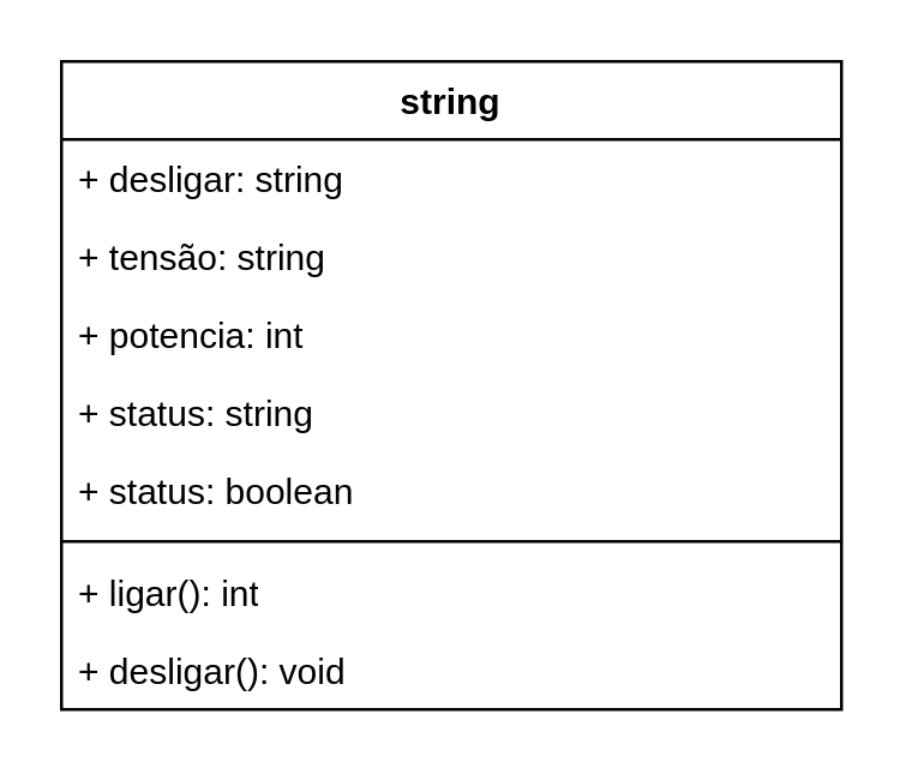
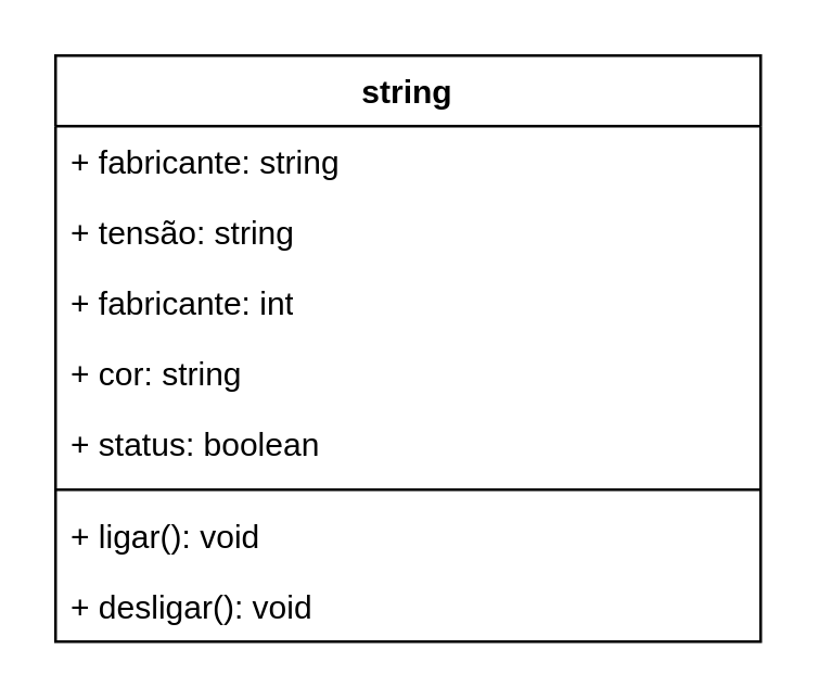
- <mxCell id="3" value="+ desligar: string" style="text;strokeColor=none;fillColor=none;align=left;verticalAlign=top;spacingLeft=4;spacingRight=4;overflow=hidden;rotatable=0;points=[[0,0.5],[1,0.5]];portConstraint=eastwest;whiteSpace=wrap;html=1;" vertex="1" parent="2"><mxGeometry y="26" width="260" height="26" as="geometry" /></mxCell>
+ <mxCell id="3" value="+ fabricante: string" style="text;strokeColor=none;fillColor=none;align=left;verticalAlign=top;spacingLeft=4;spacingRight=4;overflow=hidden;rotatable=0;points=[[0,0.5],[1,0.5]];portConstraint=eastwest;whiteSpace=wrap;html=1;" vertex="1" parent="2"><mxGeometry y="26" width="260" height="26" as="geometry" /></mxCell>
- <mxCell id="5" value="+ potencia: int" style="text;strokeColor=none;fillColor=none;align=left;verticalAlign=top;spacingLeft=4;spacingRight=4;overflow=hidden;rotatable=0;points=[[0,0.5],[1,0.5]];portConstraint=eastwest;whiteSpace=wrap;html=1;" vertex="1" parent="2"><mxGeometry y="78" width="260" height="26" as="geometry" /></mxCell>
+ <mxCell id="5" value="+ fabricante: int" style="text;strokeColor=none;fillColor=none;align=left;verticalAlign=top;spacingLeft=4;spacingRight=4;overflow=hidden;rotatable=0;points=[[0,0.5],[1,0.5]];portConstraint=eastwest;whiteSpace=wrap;html=1;" vertex="1" parent="2"><mxGeometry y="78" width="260" height="26" as="geometry" /></mxCell>
- <mxCell id="6" value="+ status: string" style="text;strokeColor=none;fillColor=none;align=left;verticalAlign=top;spacingLeft=4;spacingRight=4;overflow=hidden;rotatable=0;points=[[0,0.5],[1,0.5]];portConstraint=eastwest;whiteSpace=wrap;html=1;" vertex="1" parent="2"><mxGeometry y="104" width="260" height="26" as="geometry" /></mxCell>
+ <mxCell id="6" value="+ cor: string" style="text;strokeColor=none;fillColor=none;align=left;verticalAlign=top;spacingLeft=4;spacingRight=4;overflow=hidden;rotatable=0;points=[[0,0.5],[1,0.5]];portConstraint=eastwest;whiteSpace=wrap;html=1;" vertex="1" parent="2"><mxGeometry y="104" width="260" height="26" as="geometry" /></mxCell>
- <mxCell id="9" value="+ ligar(): int" style="text;strokeColor=none;fillColor=none;align=left;verticalAlign=top;spacingLeft=4;spacingRight=4;overflow=hidden;rotatable=0;points=[[0,0.5],[1,0.5]];portConstraint=eastwest;whiteSpace=wrap;html=1;" vertex="1" parent="2"><mxGeometry y="164" width="260" height="26" as="geometry" /></mxCell>
+ <mxCell id="9" value="+ ligar(): void" style="text;strokeColor=none;fillColor=none;align=left;verticalAlign=top;spacingLeft=4;spacingRight=4;overflow=hidden;rotatable=0;points=[[0,0.5],[1,0.5]];portConstraint=eastwest;whiteSpace=wrap;html=1;" vertex="1" parent="2"><mxGeometry y="164" width="260" height="26" as="geometry" /></mxCell>
